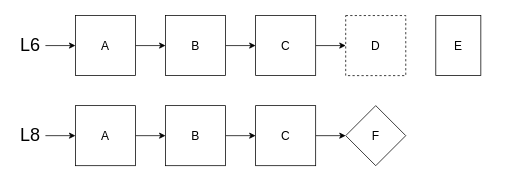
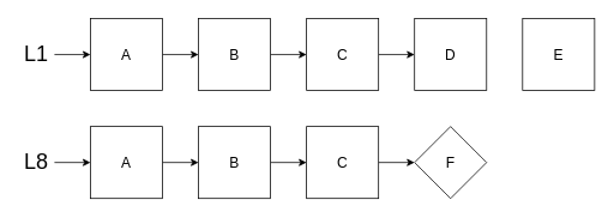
- <mxCell id="11" value="&lt;font style=&quot;font-size: 24px&quot;&gt;L6&lt;/font&gt;" style="text;html=1;strokeColor=none;fillColor=none;align=center;verticalAlign=middle;whiteSpace=wrap;rounded=0;" parent="1" vertex="1"><mxGeometry x="20" y="45" width="40" height="30" as="geometry" /></mxCell>
+ <mxCell id="11" value="&lt;font style=&quot;font-size: 24px&quot;&gt;L1&lt;/font&gt;" style="text;html=1;strokeColor=none;fillColor=none;align=center;verticalAlign=middle;whiteSpace=wrap;rounded=0;" parent="1" vertex="1"><mxGeometry x="20" y="45" width="40" height="30" as="geometry" /></mxCell>
- <mxCell id="9" value="&lt;font size=&quot;3&quot;&gt;D&lt;/font&gt;" style="whiteSpace=wrap;html=1;aspect=fixed;dashed=1;" parent="1" vertex="1"><mxGeometry x="460" y="20" width="80" height="80" as="geometry" /></mxCell>
+ <mxCell id="9" value="&lt;font size=&quot;3&quot;&gt;D&lt;/font&gt;" style="whiteSpace=wrap;html=1;aspect=fixed;" parent="1" vertex="1"><mxGeometry x="460" y="20" width="80" height="80" as="geometry" /></mxCell>
- <mxCell id="2" value="&lt;font size=&quot;3&quot;&gt;E&lt;/font&gt;" style="whiteSpace=wrap;html=1;aspect=fixed;" parent="1" vertex="1"><mxGeometry x="580" y="20" width="60" height="80" as="geometry" /></mxCell>
+ <mxCell id="2" value="&lt;font size=&quot;3&quot;&gt;E&lt;/font&gt;" style="whiteSpace=wrap;html=1;aspect=fixed;" parent="1" vertex="1"><mxGeometry x="580" y="20" width="80" height="80" as="geometry" /></mxCell>
